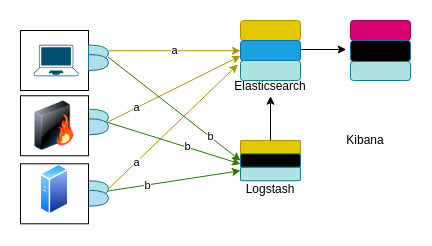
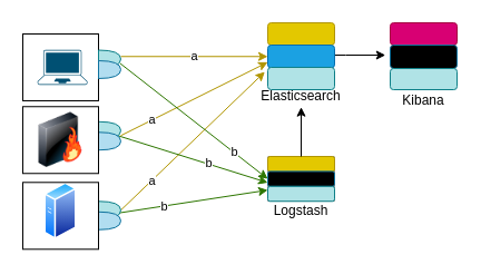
- <mxCell id="29" value="Kibana" style="text;html=1;strokeColor=none;fillColor=none;align=center;verticalAlign=middle;whiteSpace=wrap;rounded=0;" vertex="1" parent="1"><mxGeometry x="335" y="130" width="60" height="20" as="geometry" /></mxCell>
+ <mxCell id="29" value="Kibana" style="text;html=1;strokeColor=none;fillColor=none;align=center;verticalAlign=middle;whiteSpace=wrap;rounded=0;" vertex="1" parent="1"><mxGeometry x="350" y="80" width="60" height="20" as="geometry" /></mxCell>
